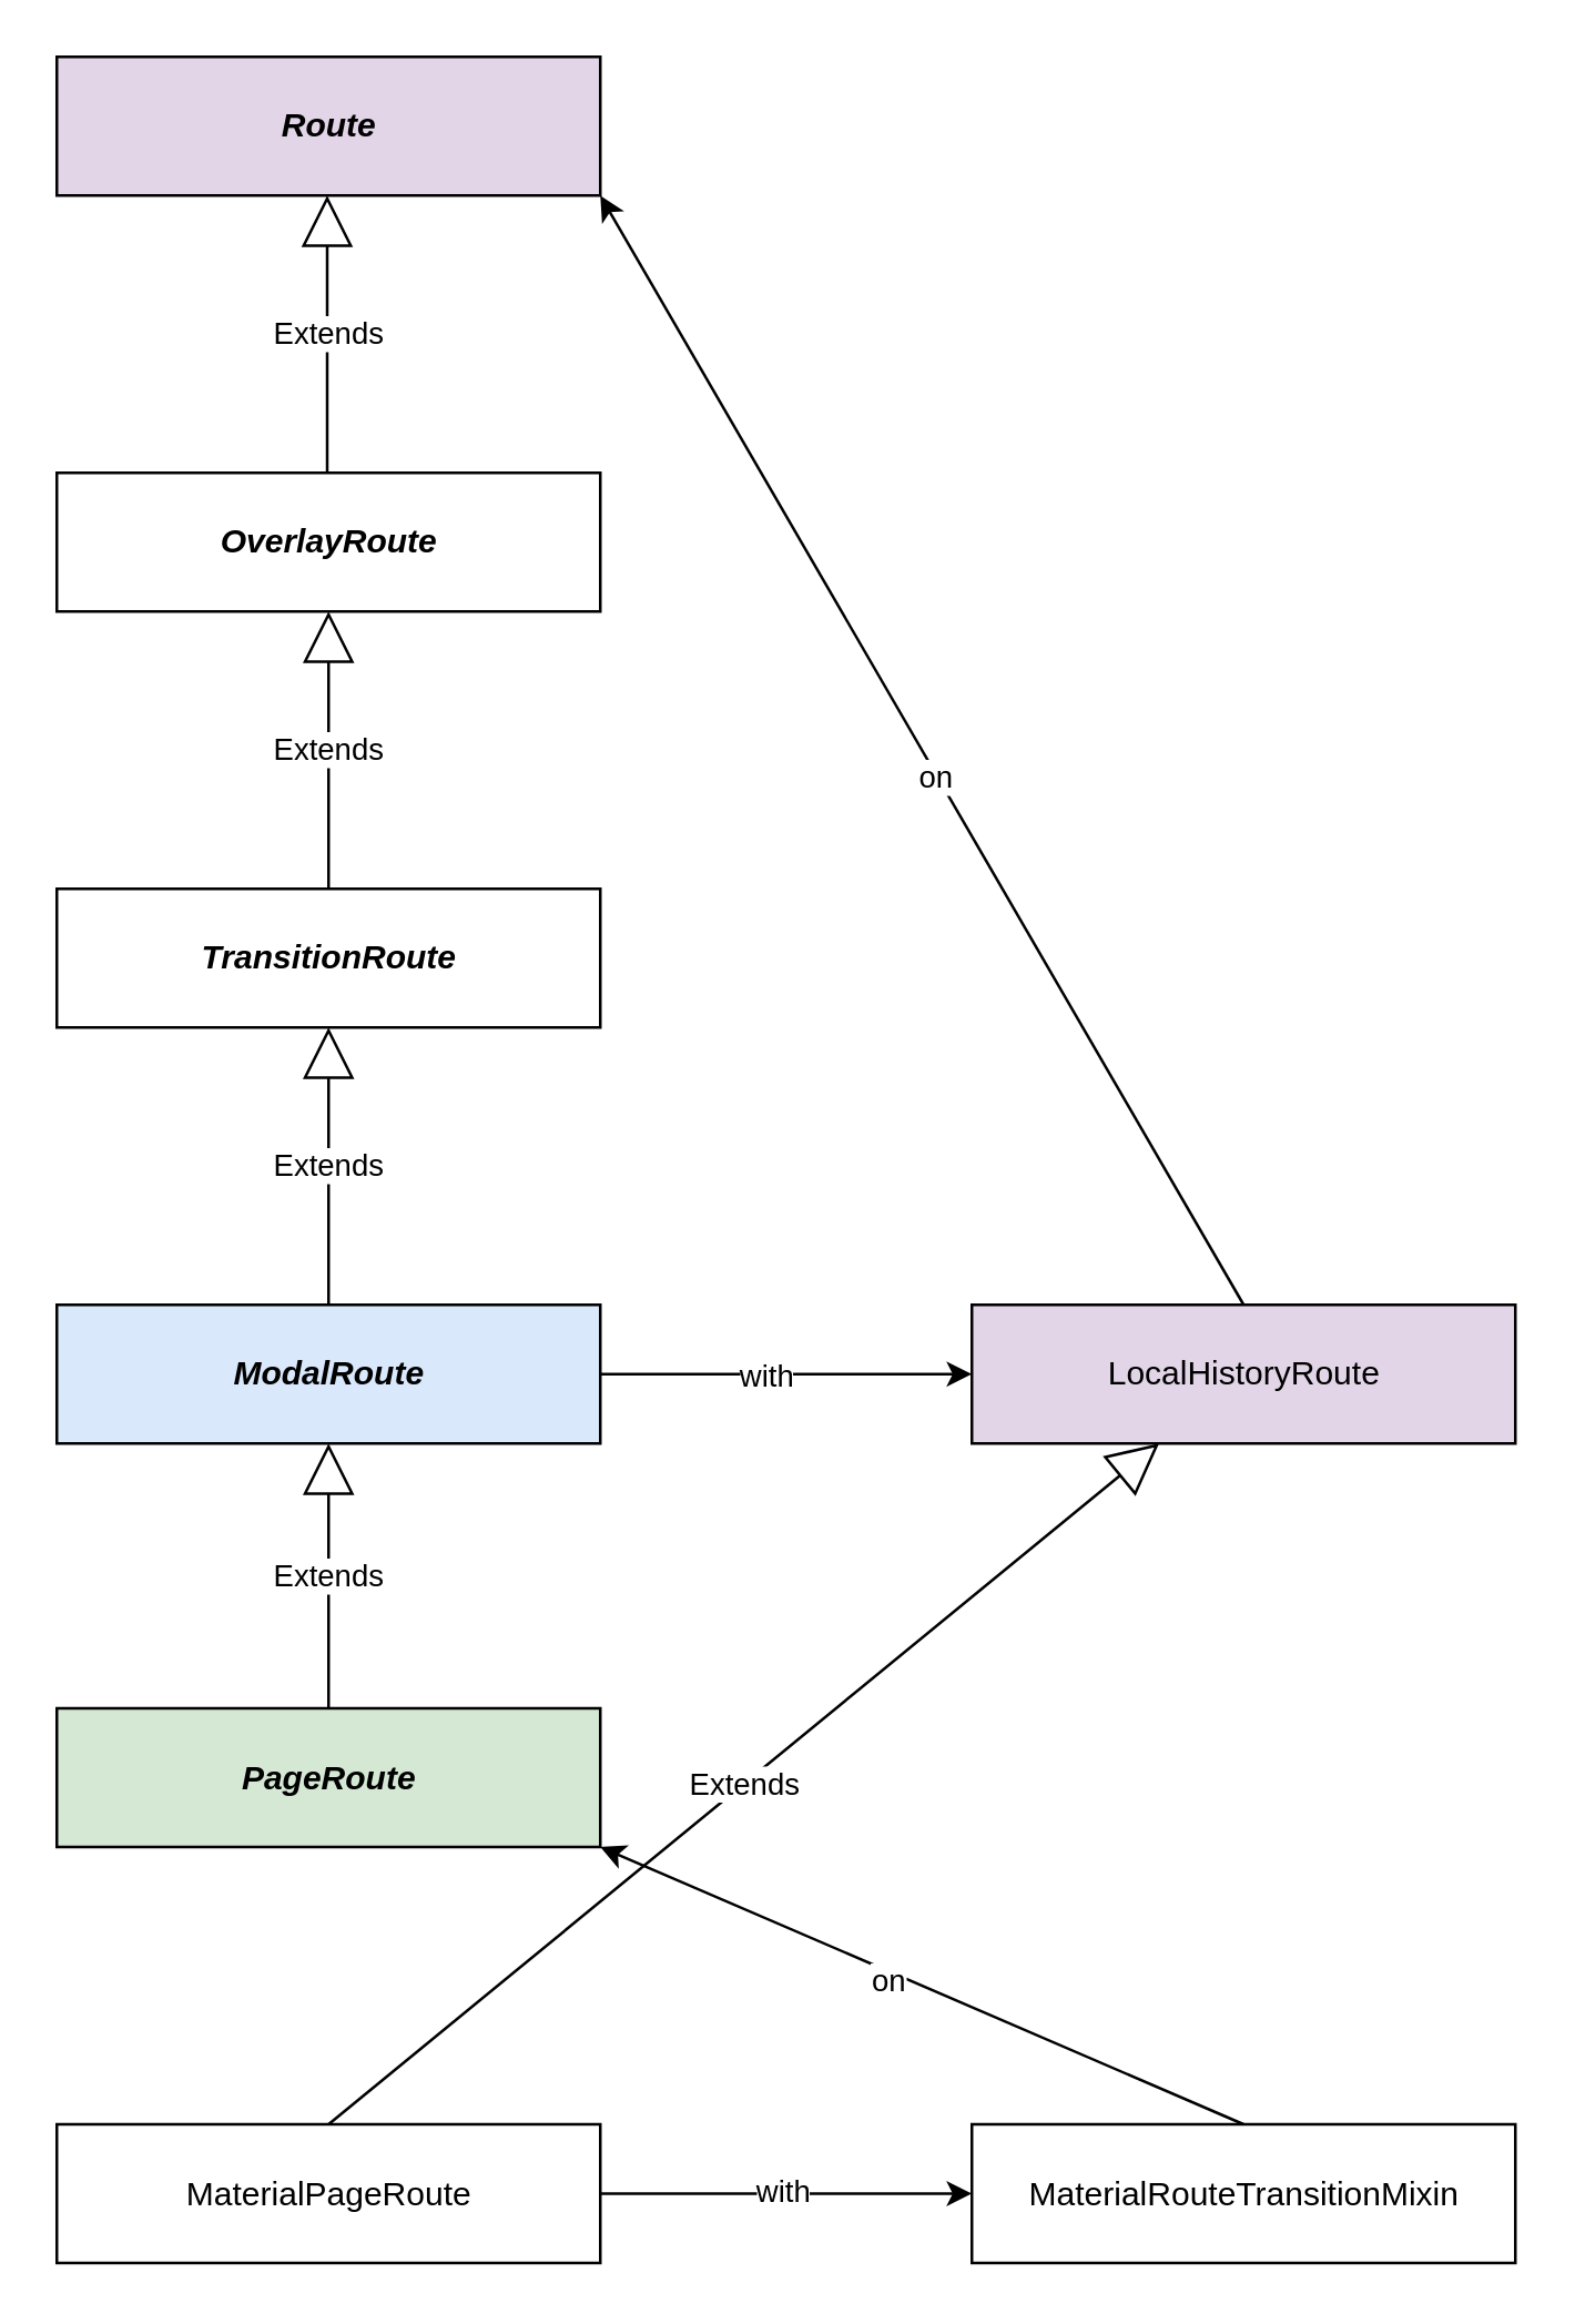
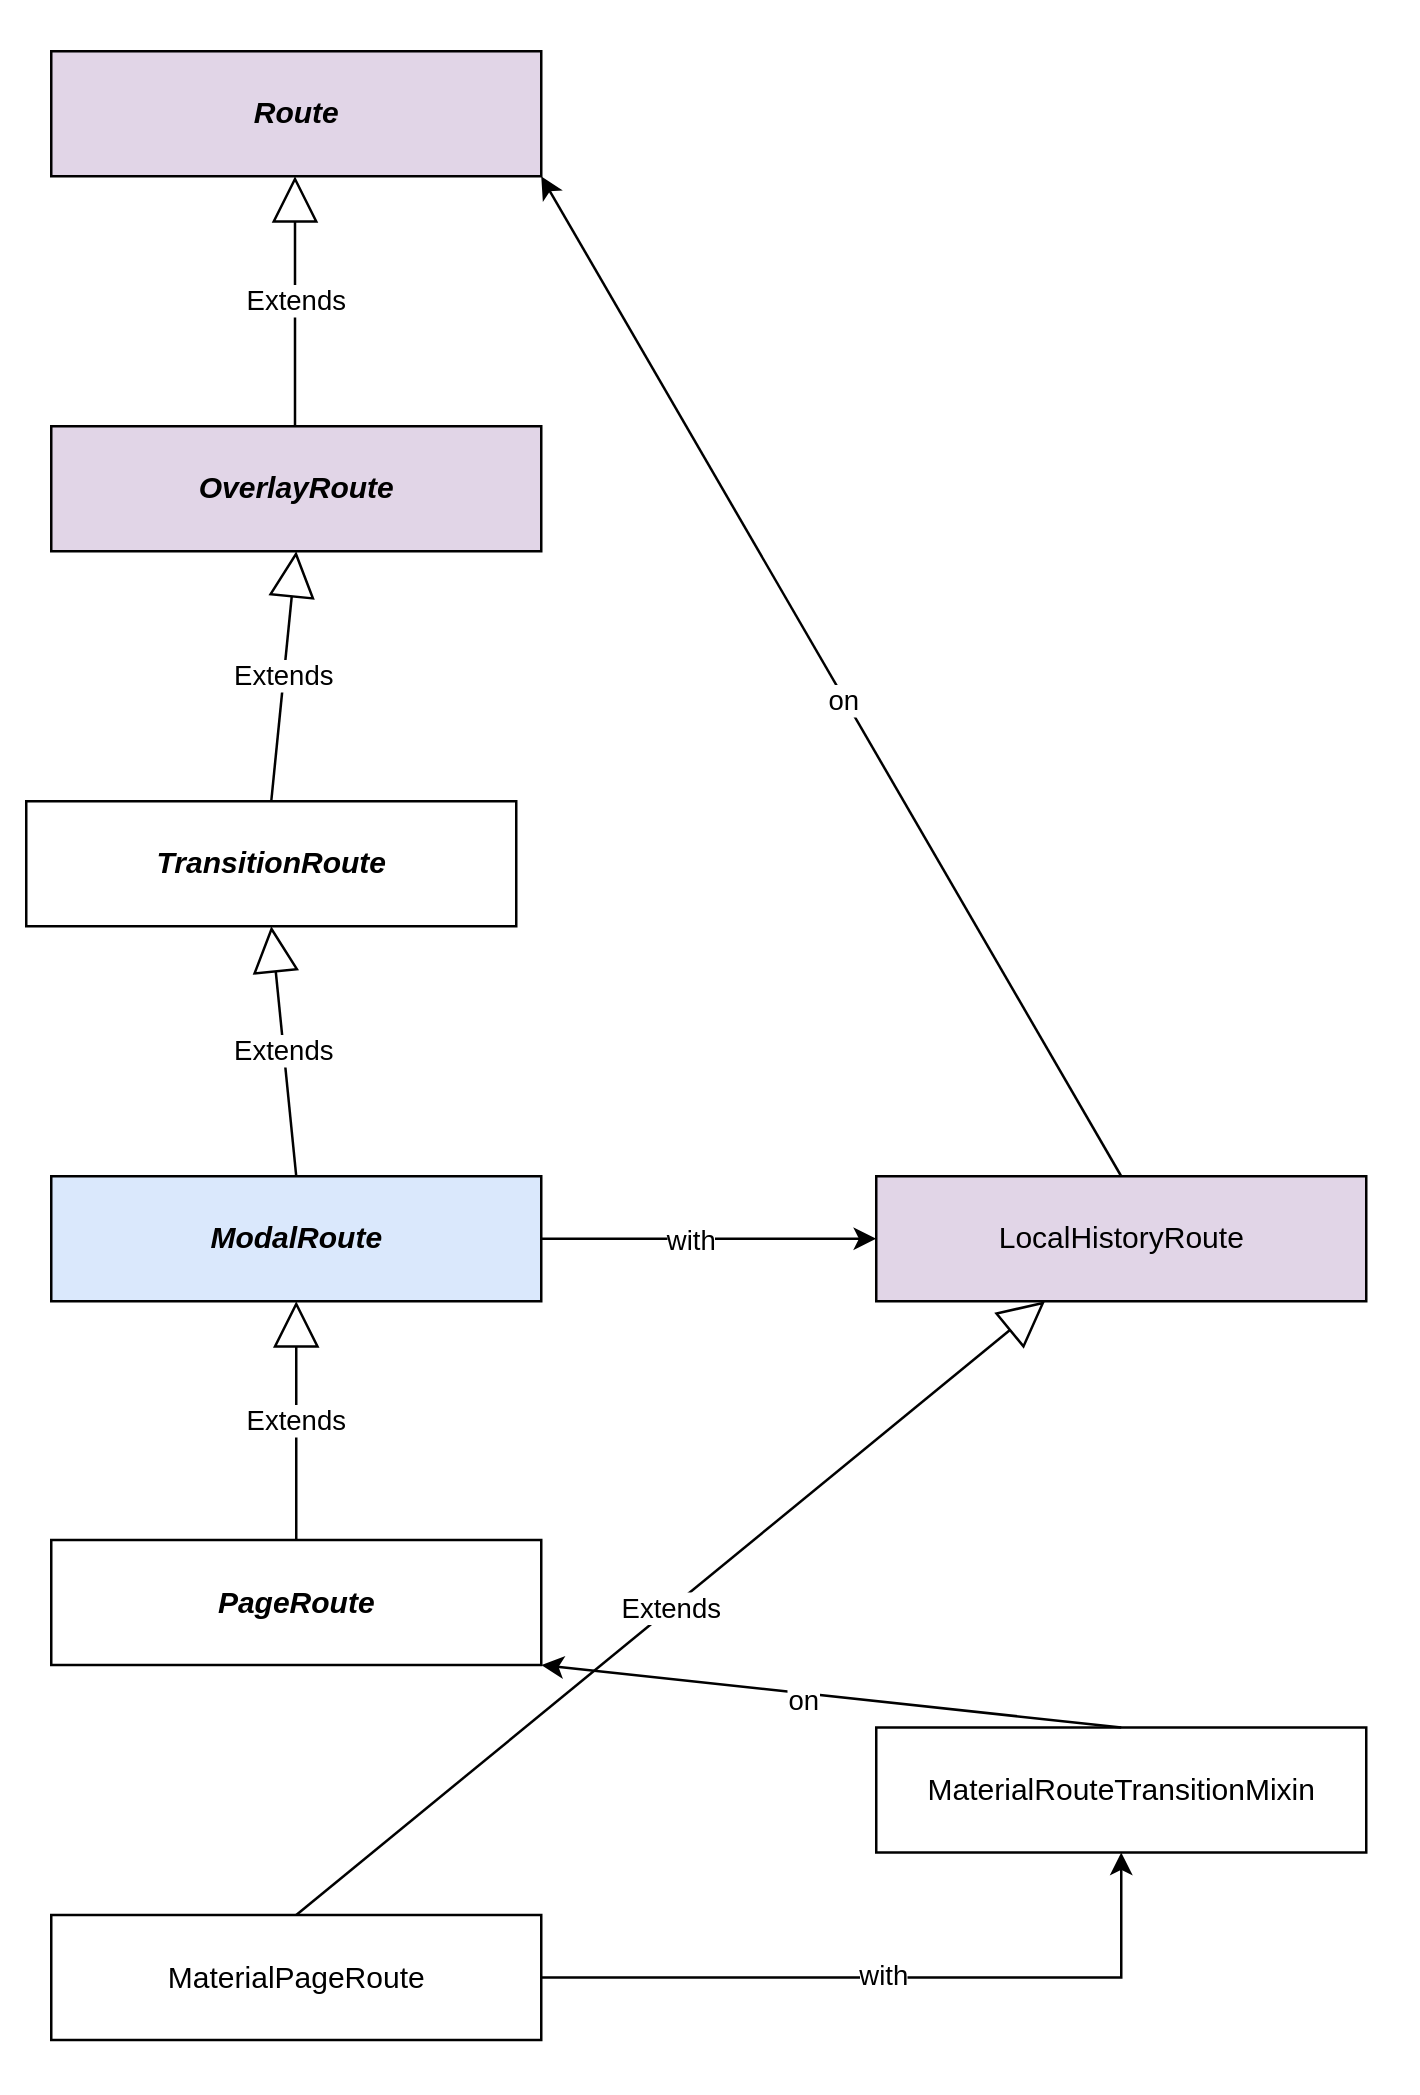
- <mxCell id="13" value="OverlayRoute" style="html=1;fontStyle=3" vertex="1" parent="1"><mxGeometry x="20" y="170" width="196" height="50" as="geometry" /></mxCell>
+ <mxCell id="13" value="OverlayRoute" style="html=1;fontStyle=3;fillColor=#e1d5e7;" vertex="1" parent="1"><mxGeometry x="20" y="170" width="196" height="50" as="geometry" /></mxCell>
- <mxCell id="11" value="TransitionRoute" style="html=1;fontStyle=3" vertex="1" parent="1"><mxGeometry x="20" y="320" width="196" height="50" as="geometry" /></mxCell>
+ <mxCell id="11" value="TransitionRoute" style="html=1;fontStyle=3" vertex="1" parent="1"><mxGeometry x="10" y="320" width="196" height="50" as="geometry" /></mxCell>
- <mxCell id="5" value="PageRoute" style="html=1;fontStyle=3;fillColor=#d5e8d4;" vertex="1" parent="1"><mxGeometry x="20" y="615.5" width="196" height="50" as="geometry" /></mxCell>
+ <mxCell id="5" value="PageRoute" style="html=1;fontStyle=3" vertex="1" parent="1"><mxGeometry x="20" y="615.5" width="196" height="50" as="geometry" /></mxCell>
- <mxCell id="17" value="MaterialRouteTransitionMixin" style="html=1;" vertex="1" parent="1"><mxGeometry x="350" y="765.5" width="196" height="50" as="geometry" /></mxCell>
+ <mxCell id="17" value="MaterialRouteTransitionMixin" style="html=1;" vertex="1" parent="1"><mxGeometry x="350" y="690.5" width="196" height="50" as="geometry" /></mxCell>
